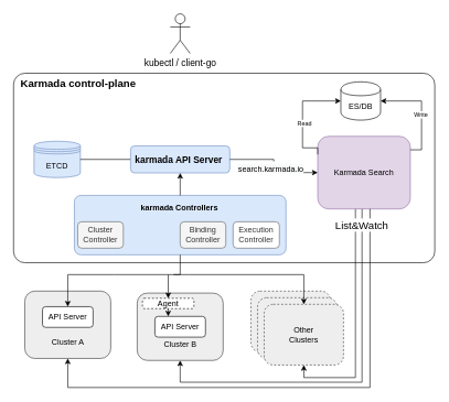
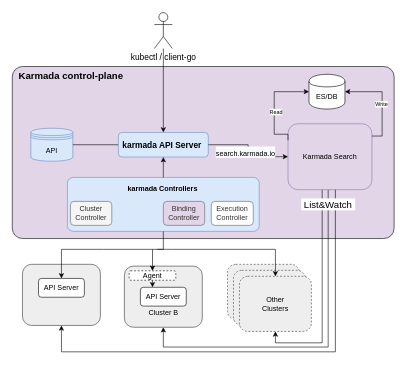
- <mxCell id="6" value="&lt;b&gt;&amp;nbsp; Karmada control-plane&lt;/b&gt;" style="rounded=1;whiteSpace=wrap;html=1;arcSize=6;verticalAlign=top;align=left;fontSize=16;" parent="1" vertex="1"><mxGeometry x="20" y="110" width="637" height="287" as="geometry" /></mxCell>
+ <mxCell id="6" value="&lt;b&gt;&amp;nbsp; Karmada control-plane&lt;/b&gt;" style="rounded=1;whiteSpace=wrap;html=1;arcSize=6;verticalAlign=top;align=left;fontSize=16;fillColor=#e1d5e7;" parent="1" vertex="1"><mxGeometry x="20" y="110" width="637" height="287" as="geometry" /></mxCell>
+ <mxCell id="29" style="edgeStyle=orthogonalEdgeStyle;rounded=0;orthogonalLoop=1;jettySize=auto;html=1;" parent="1" source="30" target="9" edge="1"><mxGeometry x="2500" y="-1950" as="geometry" /></mxCell>
- <mxCell id="7" value="ETCD" style="shape=datastore;whiteSpace=wrap;html=1;fillColor=#dae8fc;strokeColor=#6c8ebf;" parent="1" vertex="1"><mxGeometry x="51" y="213" width="70" height="55" as="geometry" /></mxCell>
+ <mxCell id="7" value="API" style="shape=datastore;whiteSpace=wrap;html=1;fillColor=#dae8fc;strokeColor=#6c8ebf;" parent="1" vertex="1"><mxGeometry x="51" y="213" width="70" height="55" as="geometry" /></mxCell>
- <mxCell id="12" value="Binding&lt;br&gt;Controller" style="rounded=1;whiteSpace=wrap;html=1;fillColor=#f5f5f5;strokeColor=#666666;fontColor=#333333;" parent="10" vertex="1"><mxGeometry x="160" y="40.0" width="69" height="40.0" as="geometry" /></mxCell>
+ <mxCell id="12" value="Binding&lt;br&gt;Controller" style="rounded=1;whiteSpace=wrap;html=1;fillColor=#e1d5e7;strokeColor=#666666;fontColor=#333333;" parent="10" vertex="1"><mxGeometry x="160" y="40.0" width="69" height="40.0" as="geometry" /></mxCell>
- <mxCell id="20" value="Cluster A" style="text;html=1;strokeColor=none;fillColor=none;align=center;verticalAlign=middle;whiteSpace=wrap;rounded=1;" parent="17" vertex="1"><mxGeometry x="17.687" y="70.615" width="94.626" height="15.692" as="geometry" /></mxCell>
